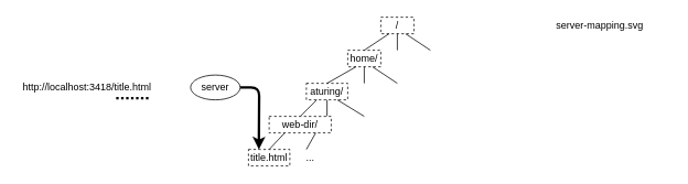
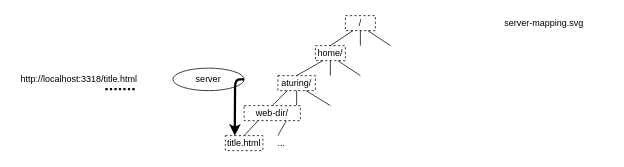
- <mxCell id="2" value="http://localhost:3418/title.html" style="text;html=1;strokeColor=none;fillColor=none;align=center;verticalAlign=middle;whiteSpace=wrap;rounded=0;" parent="1" vertex="1"><mxGeometry x="20" y="95" width="170" height="20" as="geometry" /></mxCell>
+ <mxCell id="2" value="http://localhost:3318/title.html" style="text;html=1;strokeColor=none;fillColor=none;align=center;verticalAlign=middle;whiteSpace=wrap;rounded=0;" parent="1" vertex="1"><mxGeometry x="20" y="95" width="170" height="20" as="geometry" /></mxCell>
- <mxCell id="17" value="server" style="ellipse;whiteSpace=wrap;html=1;fillColor=none;" parent="1" vertex="1"><mxGeometry x="230" y="90" width="60" height="30" as="geometry" /></mxCell>
+ <mxCell id="17" value="server" style="ellipse;whiteSpace=wrap;html=1;fillColor=none;" parent="1" vertex="1"><mxGeometry x="230" y="90" width="95" height="30" as="geometry" /></mxCell>
